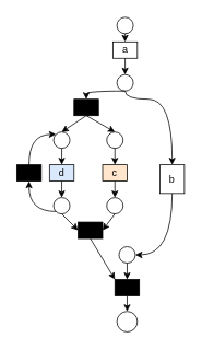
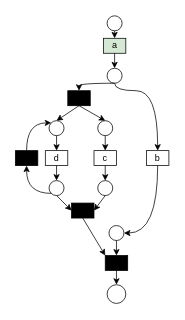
- <mxCell id="10" value="a" style="rounded=0;whiteSpace=wrap;html=1;spacing=2;strokeWidth=1;" vertex="1" parent="1"><mxGeometry x="137.5" y="50" width="30" height="20" as="geometry" /></mxCell>
+ <mxCell id="10" value="a" style="rounded=0;whiteSpace=wrap;html=1;spacing=2;strokeWidth=1;fillColor=#d5e8d4;" vertex="1" parent="1"><mxGeometry x="137.5" y="50" width="30" height="20" as="geometry" /></mxCell>
- <mxCell id="16" value="d" style="rounded=0;whiteSpace=wrap;html=1;spacing=2;strokeWidth=1;fillColor=#dae8fc;" vertex="1" parent="1"><mxGeometry x="60" y="200" width="30" height="20" as="geometry" /></mxCell>
+ <mxCell id="16" value="d" style="rounded=0;whiteSpace=wrap;html=1;spacing=2;strokeWidth=1;" vertex="1" parent="1"><mxGeometry x="60" y="200" width="30" height="20" as="geometry" /></mxCell>
- <mxCell id="15" value="c" style="rounded=0;whiteSpace=wrap;html=1;spacing=2;strokeWidth=1;fillColor=#ffe6cc;" vertex="1" parent="1"><mxGeometry x="125" y="200" width="30" height="20" as="geometry" /></mxCell>
+ <mxCell id="15" value="c" style="rounded=0;whiteSpace=wrap;html=1;spacing=2;strokeWidth=1;" vertex="1" parent="1"><mxGeometry x="125" y="200" width="30" height="20" as="geometry" /></mxCell>
- <mxCell id="12" value="b" style="rounded=0;whiteSpace=wrap;html=1;spacing=2;strokeWidth=1;" vertex="1" parent="1"><mxGeometry x="195" y="200" width="30" height="35" as="geometry" /></mxCell>
+ <mxCell id="12" value="b" style="rounded=0;whiteSpace=wrap;html=1;spacing=2;strokeWidth=1;" vertex="1" parent="1"><mxGeometry x="195" y="200" width="30" height="20" as="geometry" /></mxCell>
